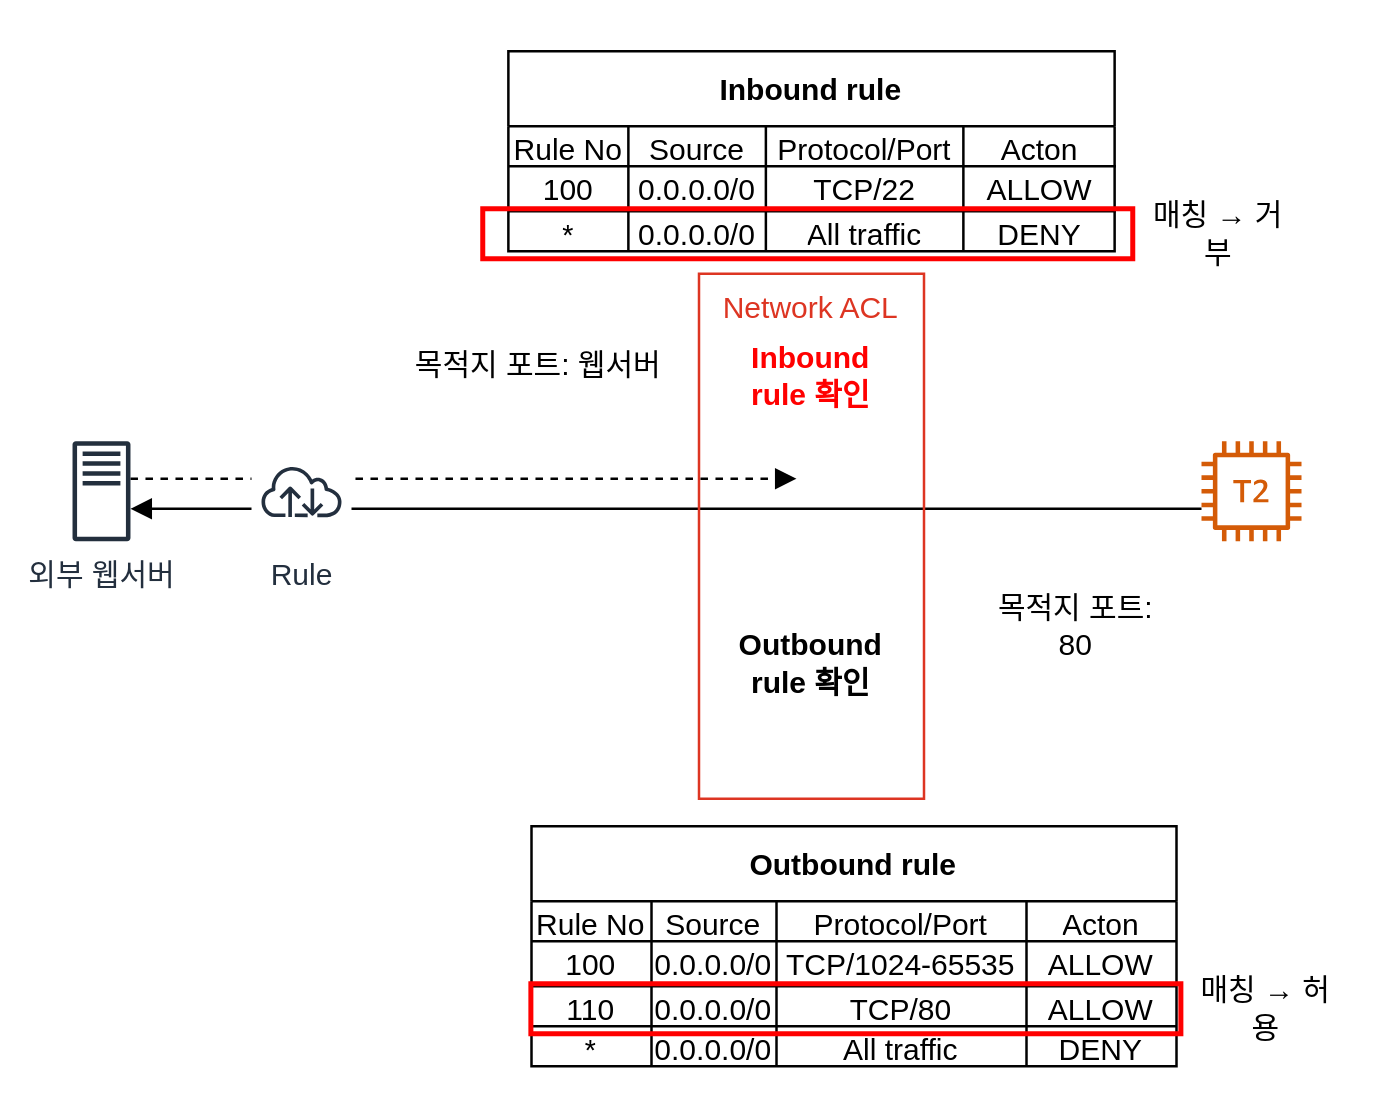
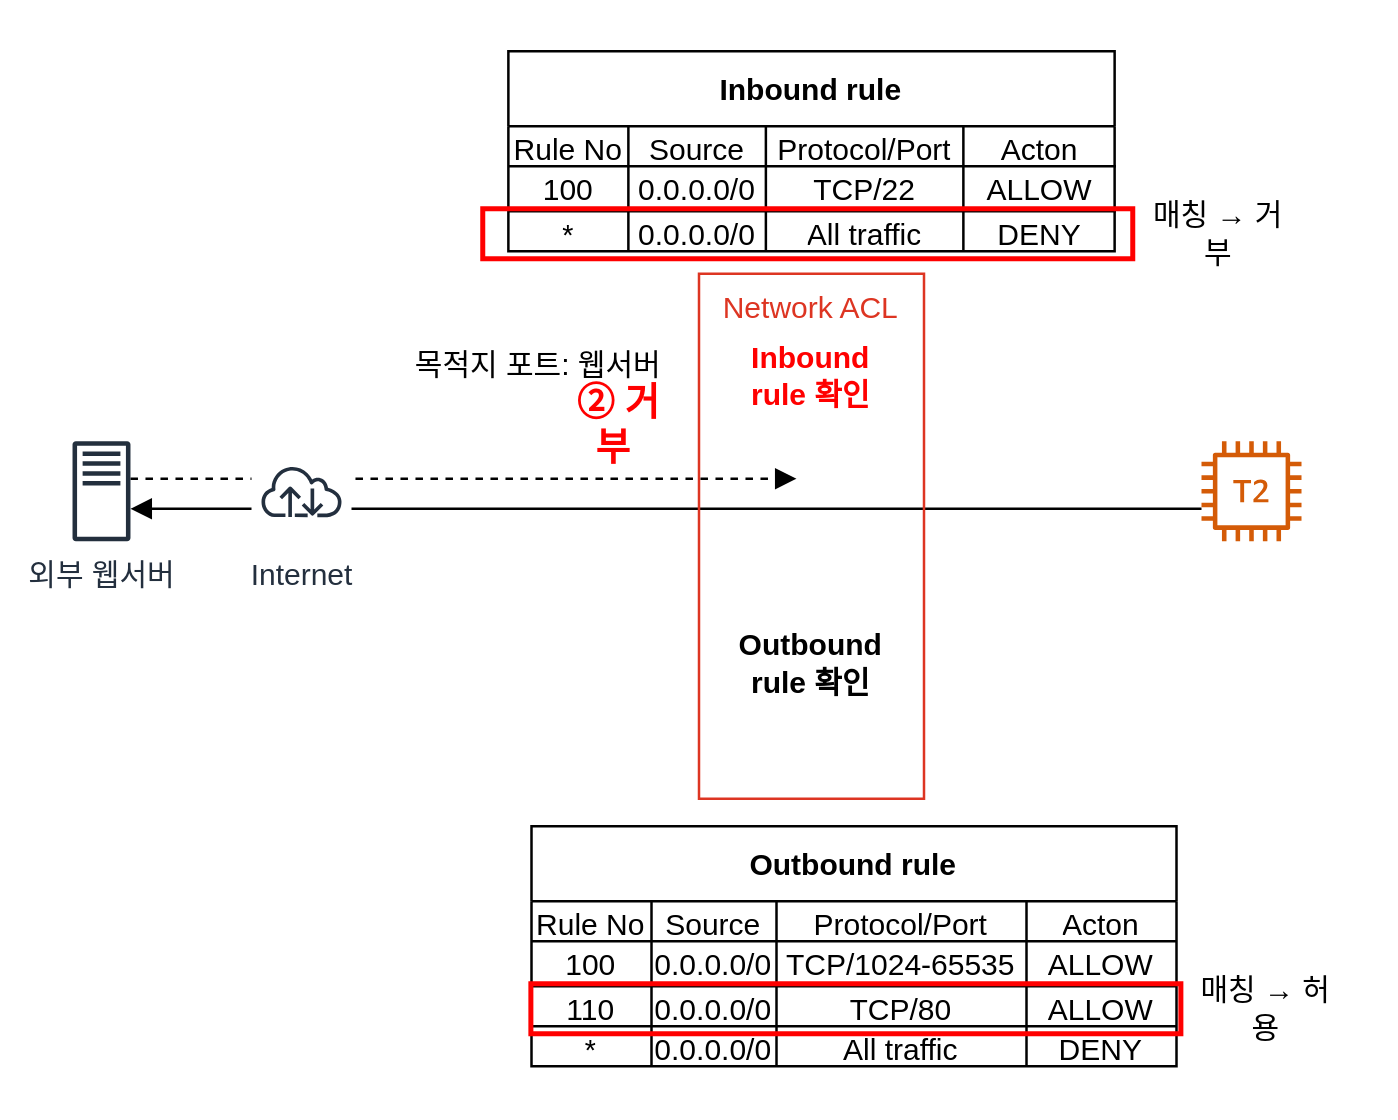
+ <mxCell id="51" value="&amp;nbsp;② 거부" style="text;html=1;strokeColor=none;fillColor=none;align=center;verticalAlign=middle;whiteSpace=wrap;rounded=0;fontStyle=1;fontSize=15;fontColor=#FF0000;" vertex="1" parent="1"><mxGeometry x="220" y="156" width="50" height="25" as="geometry" /></mxCell>
- <mxCell id="49" value="Rule" style="sketch=0;outlineConnect=0;fontColor=#232F3E;gradientColor=none;strokeColor=#232F3E;fillColor=#ffffff;dashed=0;verticalLabelPosition=bottom;verticalAlign=top;align=center;html=1;fontSize=12;fontStyle=0;aspect=fixed;shape=mxgraph.aws4.resourceIcon;resIcon=mxgraph.aws4.internet;" vertex="1" parent="1"><mxGeometry x="100" y="176" width="40" height="40" as="geometry" /></mxCell>
+ <mxCell id="49" value="Internet" style="sketch=0;outlineConnect=0;fontColor=#232F3E;gradientColor=none;strokeColor=#232F3E;fillColor=#ffffff;dashed=0;verticalLabelPosition=bottom;verticalAlign=top;align=center;html=1;fontSize=12;fontStyle=0;aspect=fixed;shape=mxgraph.aws4.resourceIcon;resIcon=mxgraph.aws4.internet;" vertex="1" parent="1"><mxGeometry x="100" y="176" width="40" height="40" as="geometry" /></mxCell>
- <mxCell id="48" value="목적지 포트: 80" style="text;html=1;strokeColor=none;fillColor=none;align=center;verticalAlign=middle;whiteSpace=wrap;rounded=0;fontColor=#000000;" vertex="1" parent="1"><mxGeometry x="390" y="240" width="80" height="20" as="geometry" /></mxCell>
